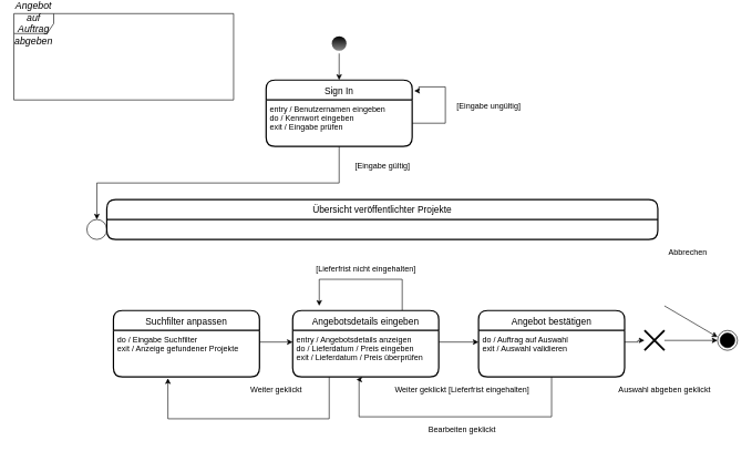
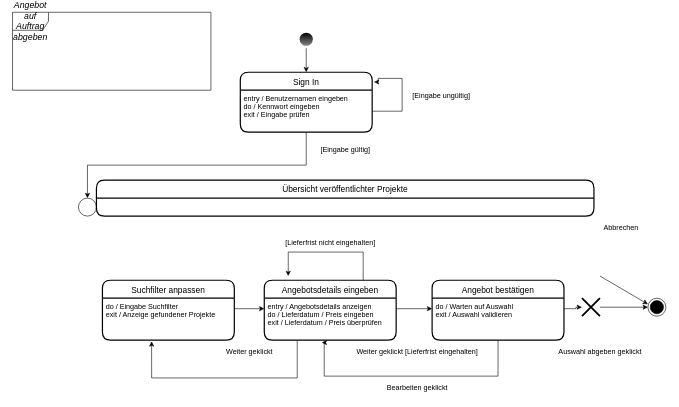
- <mxCell id="32" value="do / Auftrag auf Auswahl&#10;exit / Auswahl validieren" style="align=left;strokeColor=none;fillColor=none;spacingLeft=4;fontSize=12;verticalAlign=top;resizable=0;rotatable=0;part=1;" parent="31" vertex="1"><mxGeometry y="30" width="220" height="70" as="geometry" /></mxCell>
+ <mxCell id="32" value="do / Warten auf Auswahl&#10;exit / Auswahl validieren" style="align=left;strokeColor=none;fillColor=none;spacingLeft=4;fontSize=12;verticalAlign=top;resizable=0;rotatable=0;part=1;" parent="31" vertex="1"><mxGeometry y="30" width="220" height="70" as="geometry" /></mxCell>
